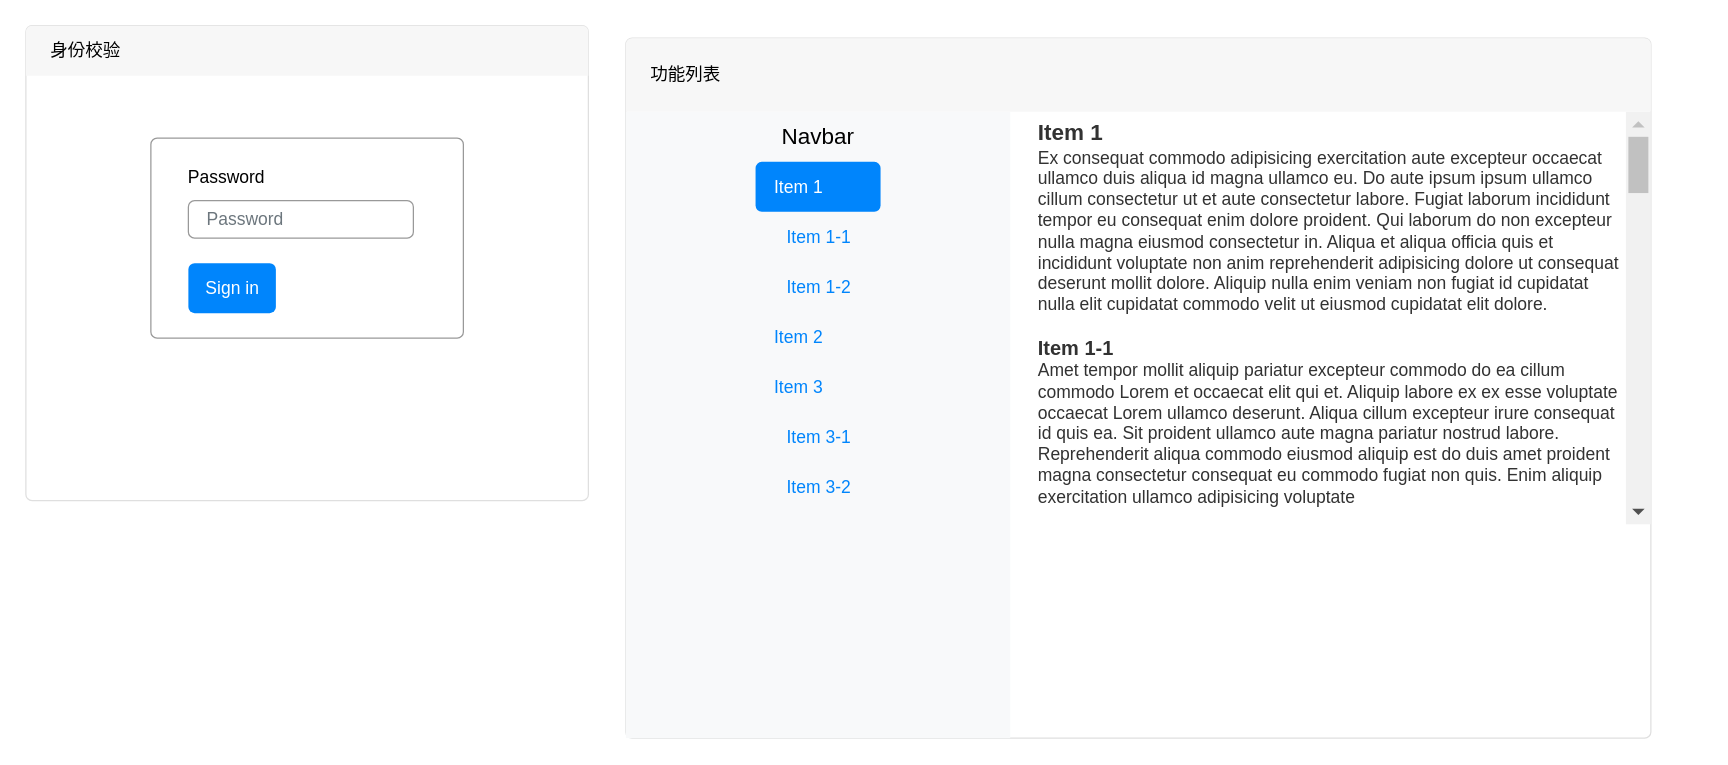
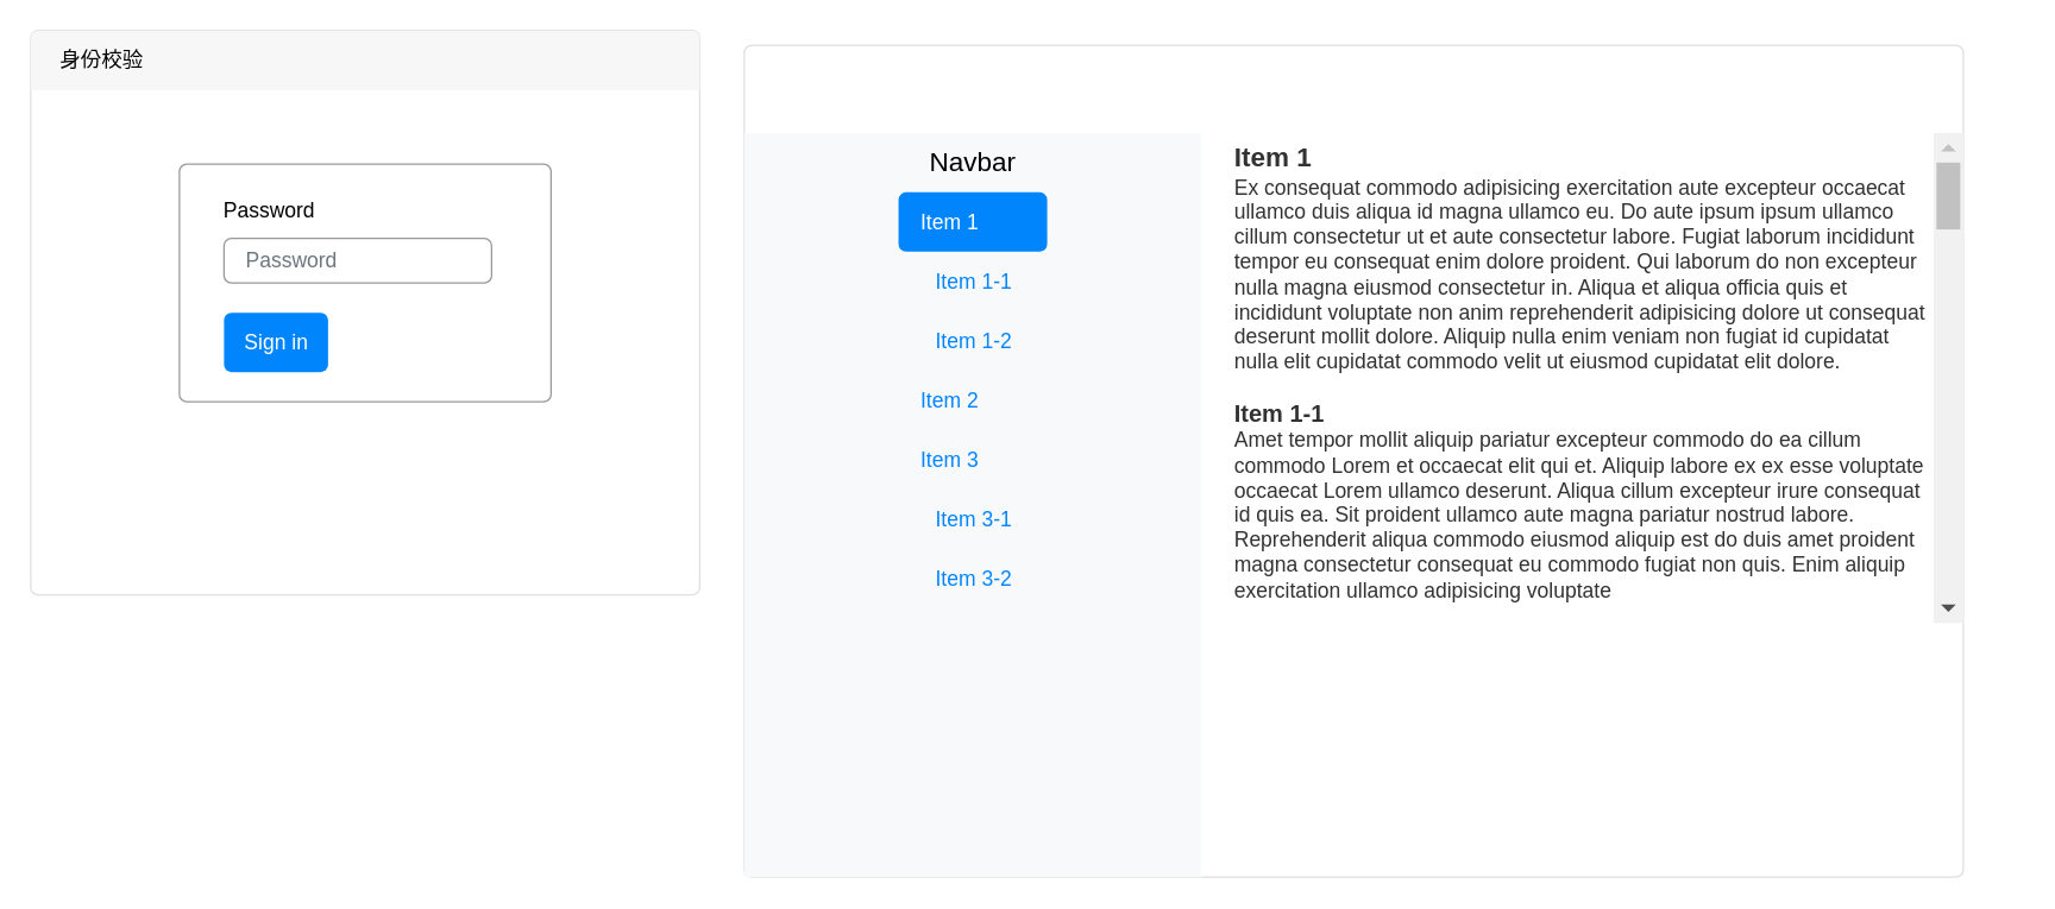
- <mxCell id="12" value="功能列表" style="html=1;shadow=0;dashed=0;shape=mxgraph.bootstrap.topButton;strokeColor=inherit;fillColor=#F7F7F7;rSize=5;perimeter=none;whiteSpace=wrap;resizeWidth=1;align=left;spacing=20;fontSize=14;" vertex="1" parent="10"><mxGeometry width="820.0" height="58.947" as="geometry" /></mxCell>
